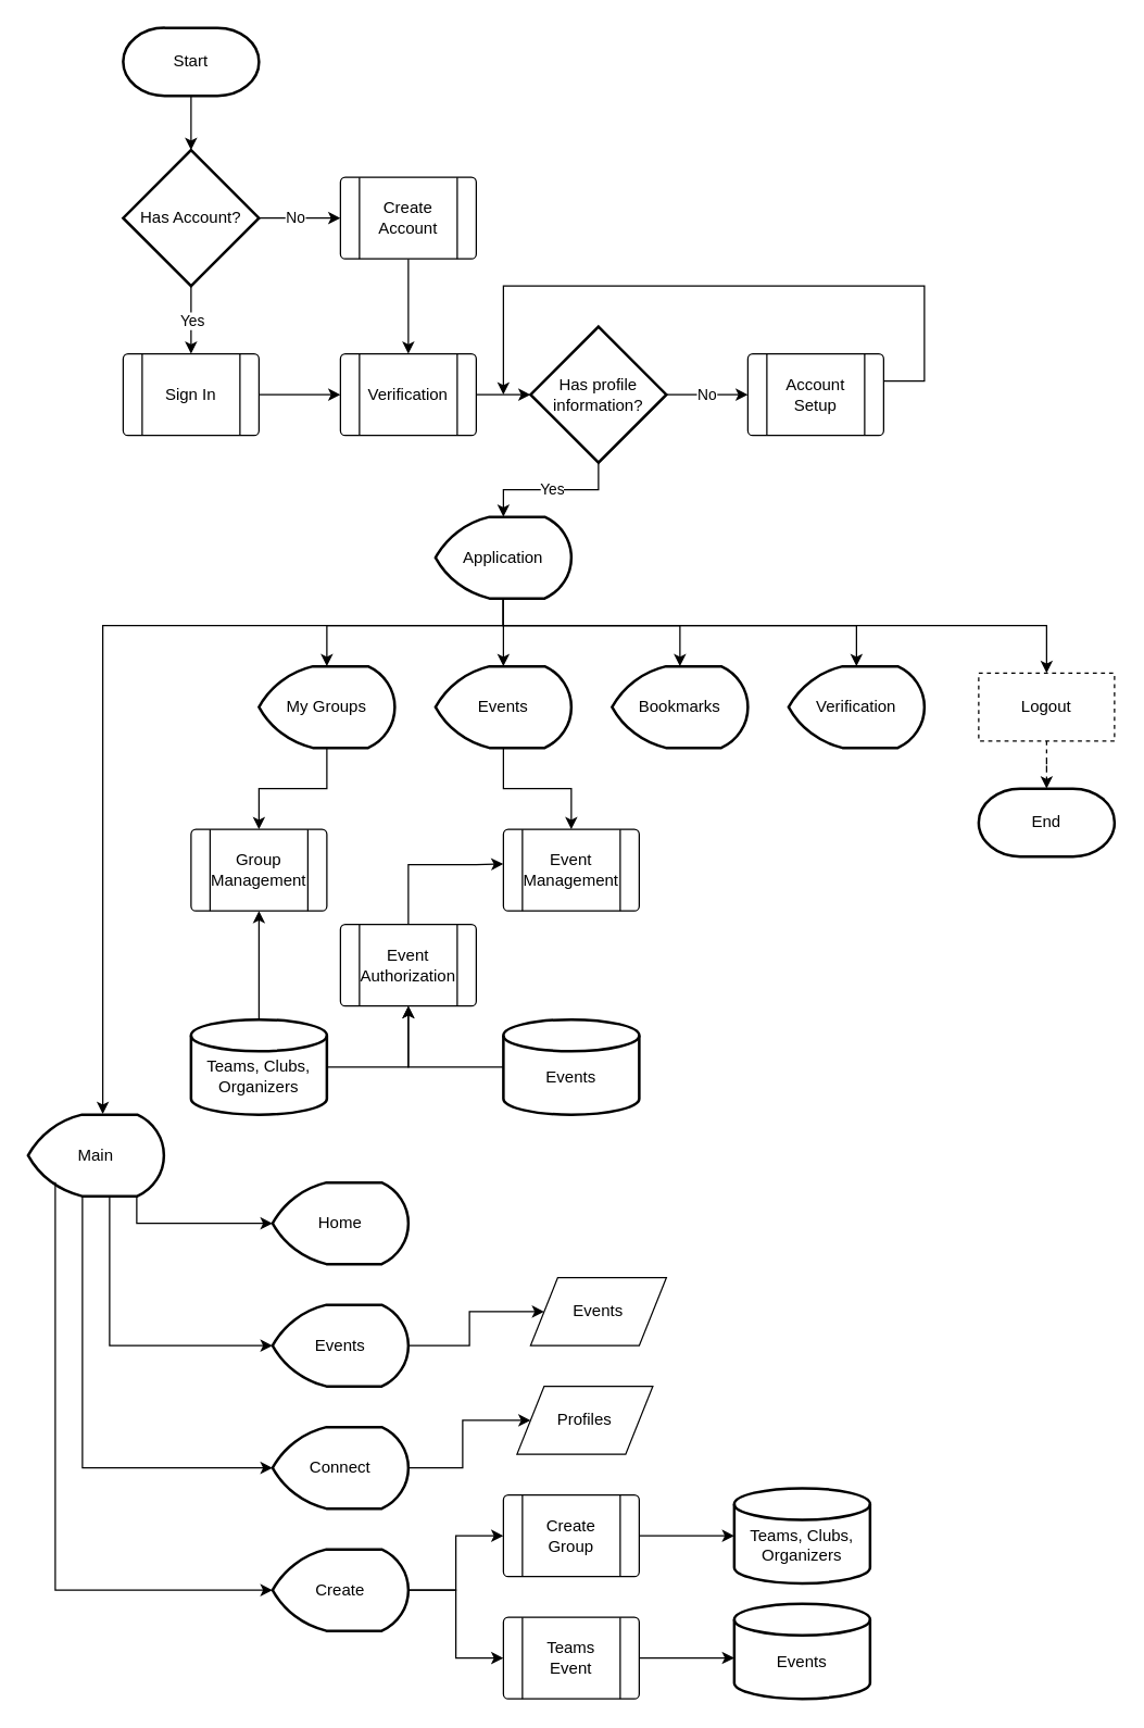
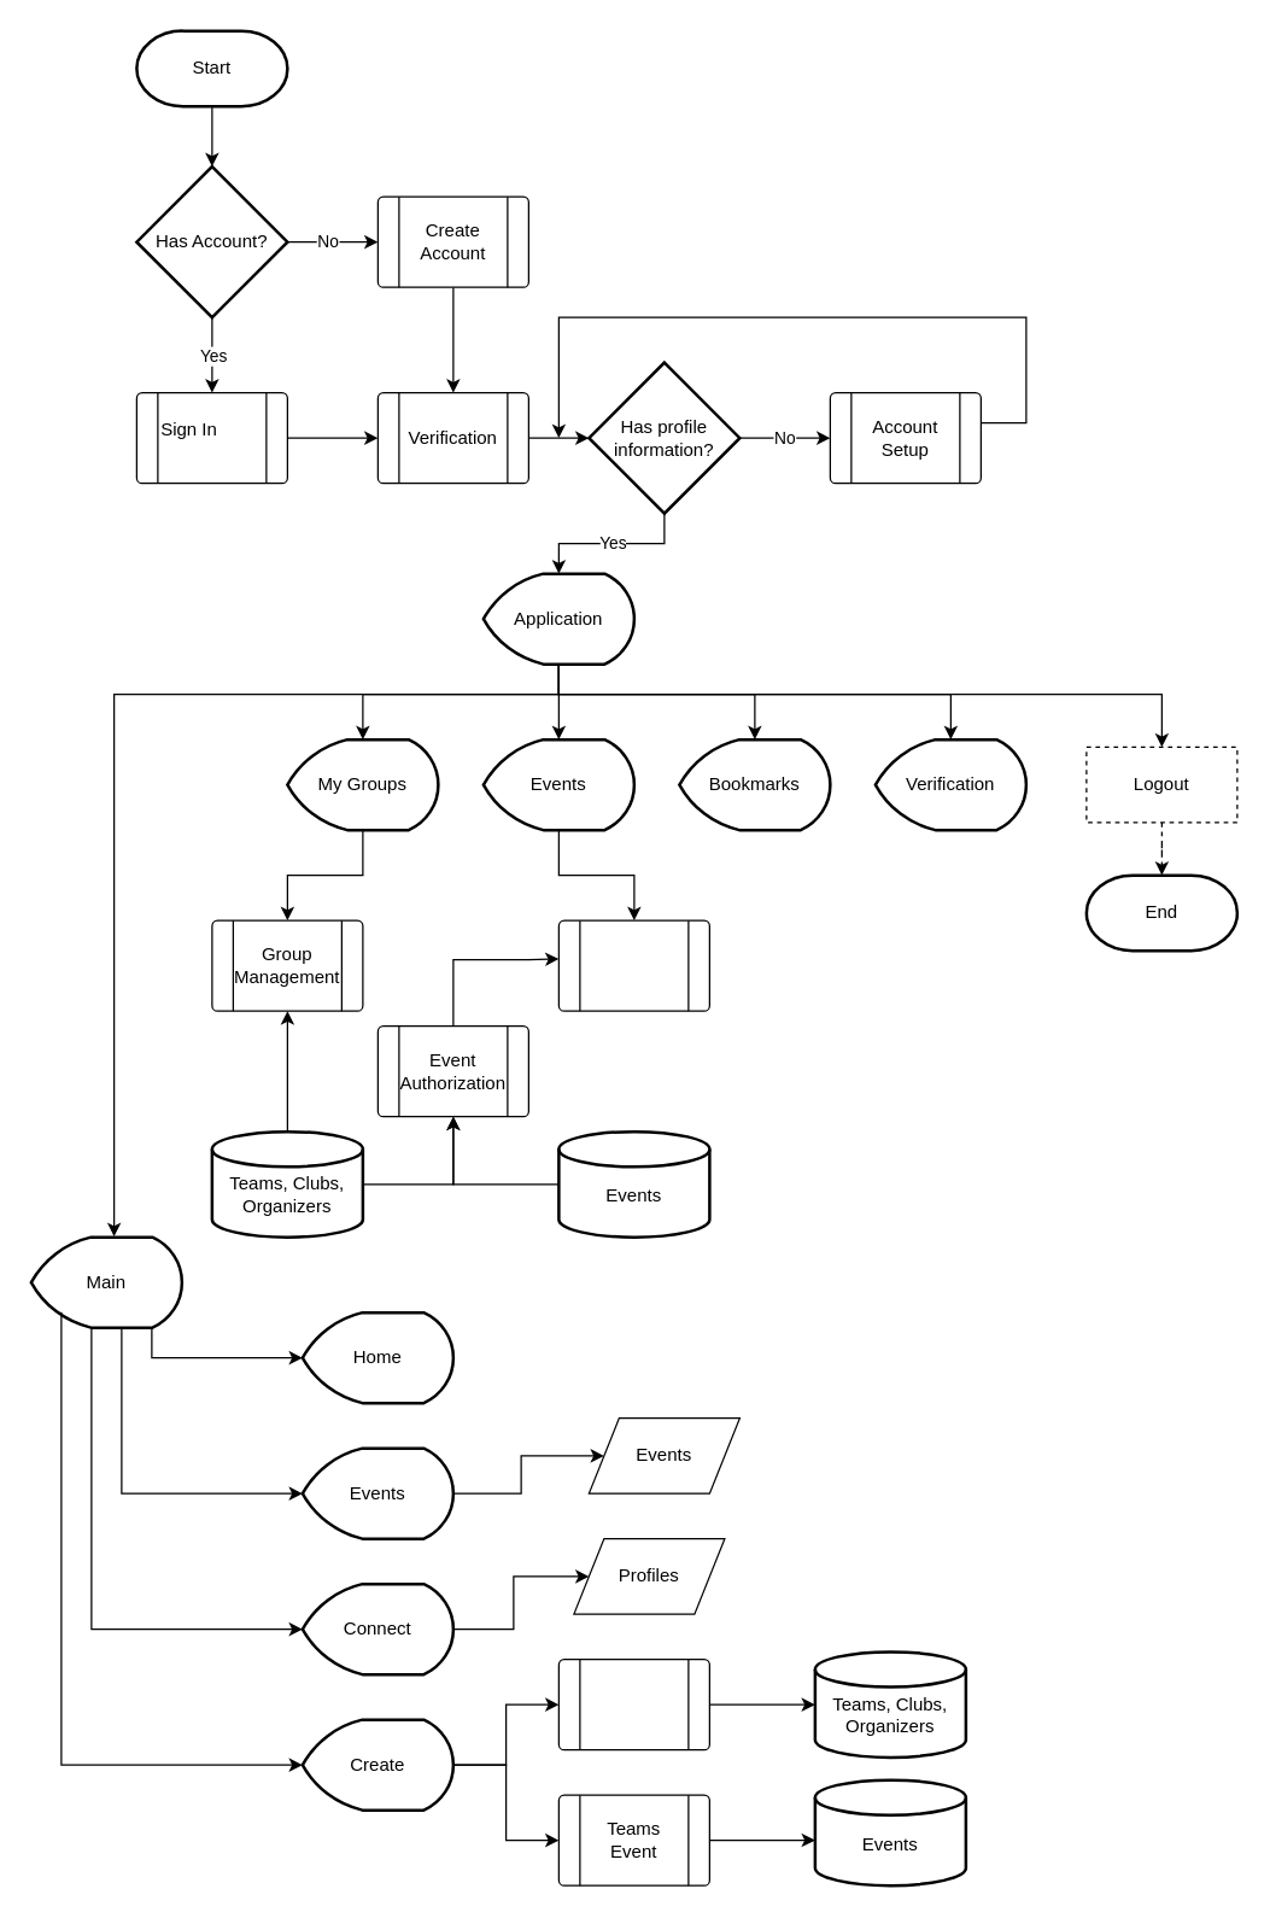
- <mxCell id="17" value="Sign In" style="text;html=1;align=center;verticalAlign=middle;whiteSpace=wrap;rounded=0;" vertex="1" parent="1"><mxGeometry x="110" y="275" width="60" height="30" as="geometry" /></mxCell>
+ <mxCell id="17" value="Sign In" style="text;html=1;align=center;verticalAlign=middle;whiteSpace=wrap;rounded=0;" vertex="1" parent="1"><mxGeometry x="95" y="270" width="60" height="30" as="geometry" /></mxCell>
- <mxCell id="45" value="Event Management" style="text;html=1;align=center;verticalAlign=middle;whiteSpace=wrap;rounded=0;" vertex="1" parent="1"><mxGeometry x="390" y="625" width="60" height="30" as="geometry" /></mxCell>
- <mxCell id="68" value="Create Group" style="text;html=1;align=center;verticalAlign=middle;whiteSpace=wrap;rounded=0;" vertex="1" parent="1"><mxGeometry x="390" y="1115" width="60" height="30" as="geometry" /></mxCell>
